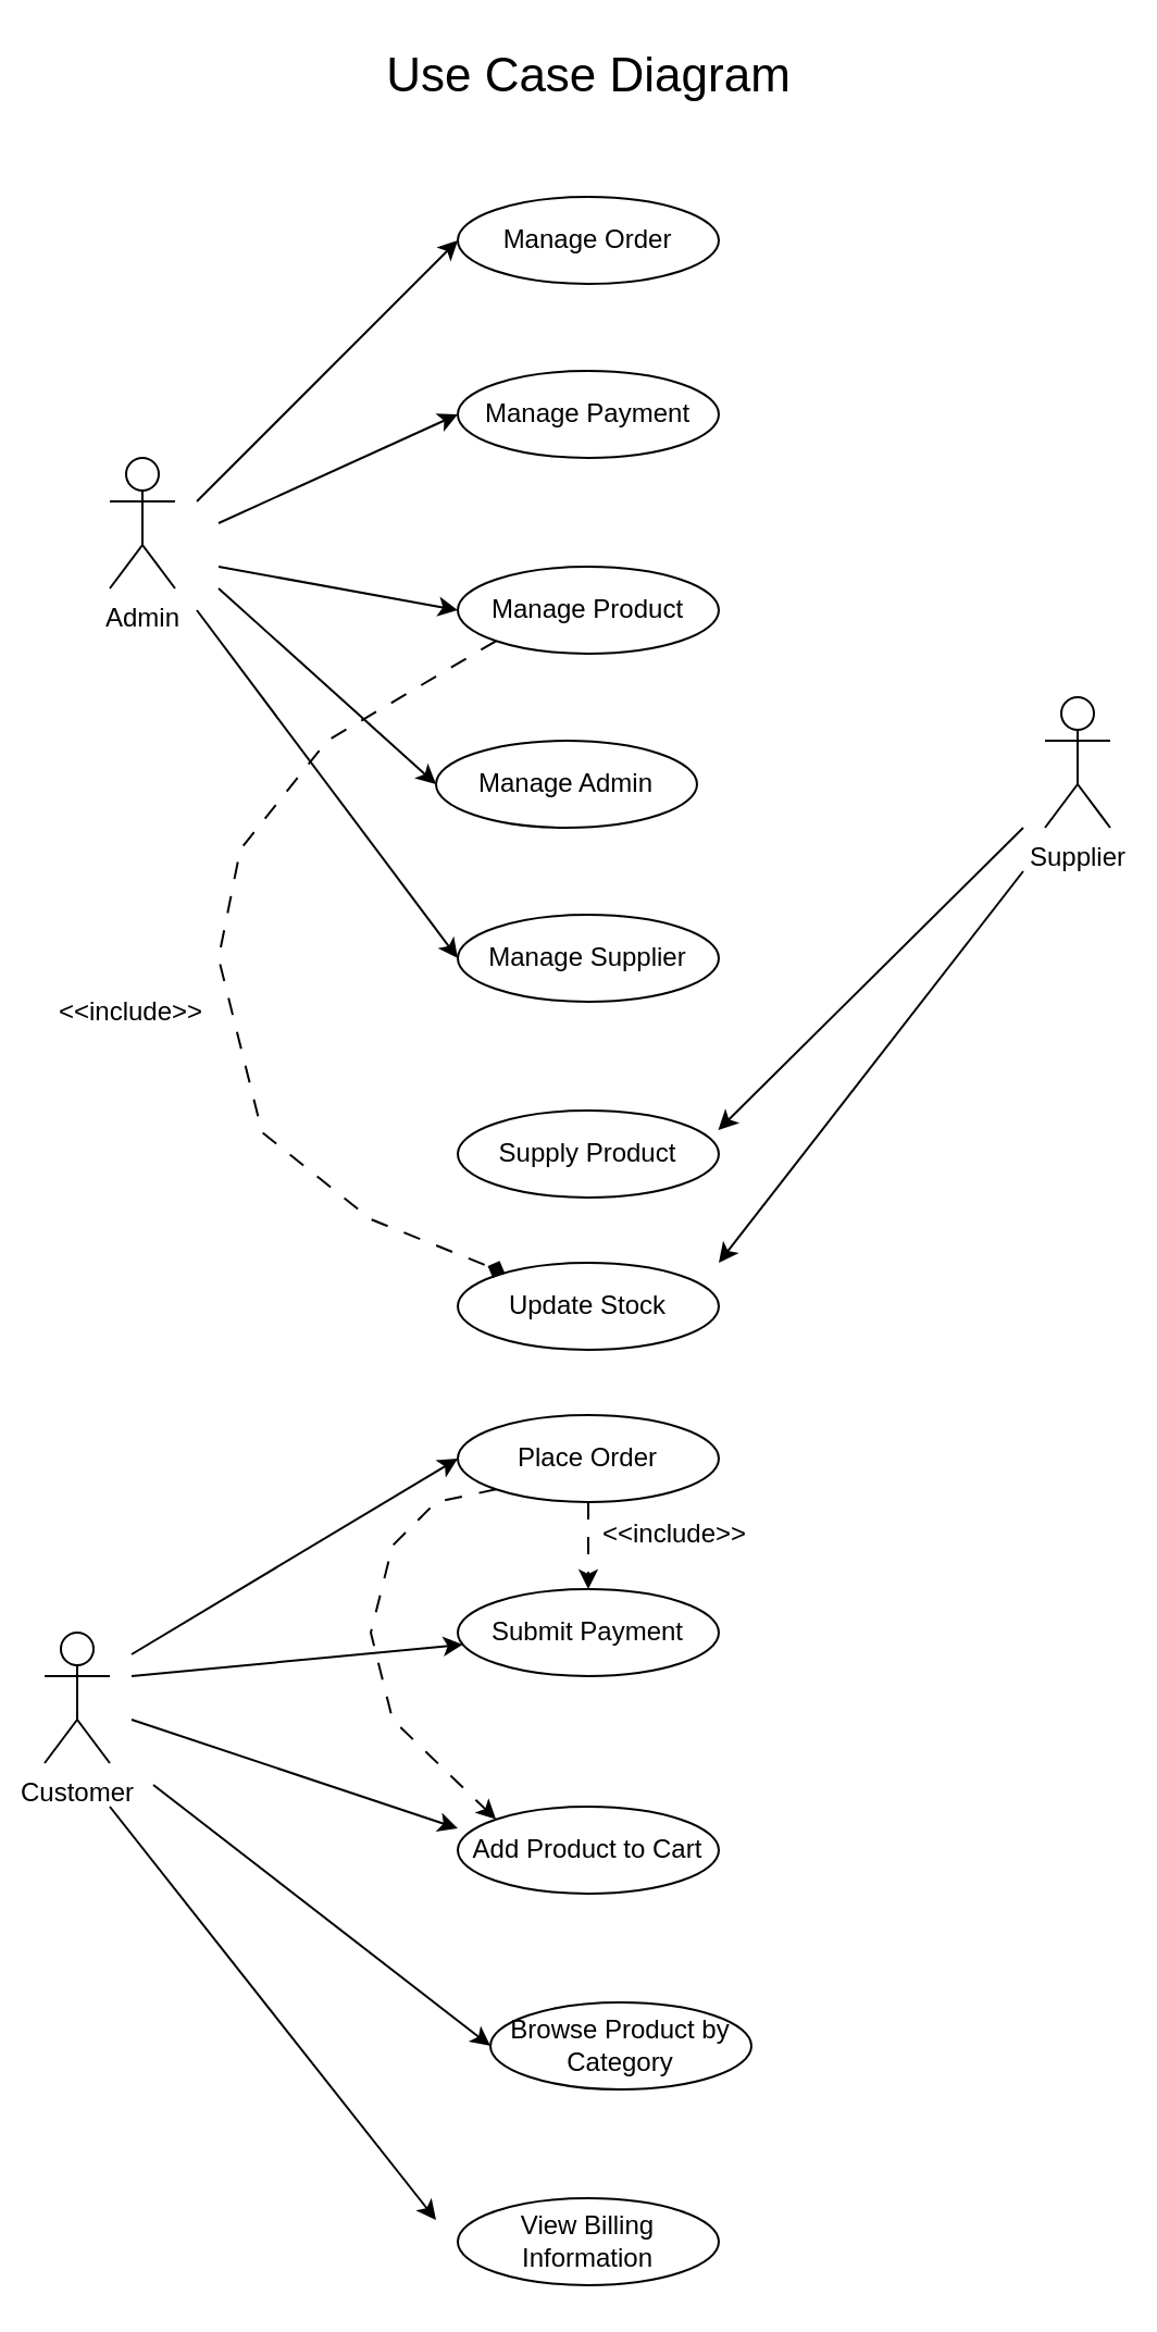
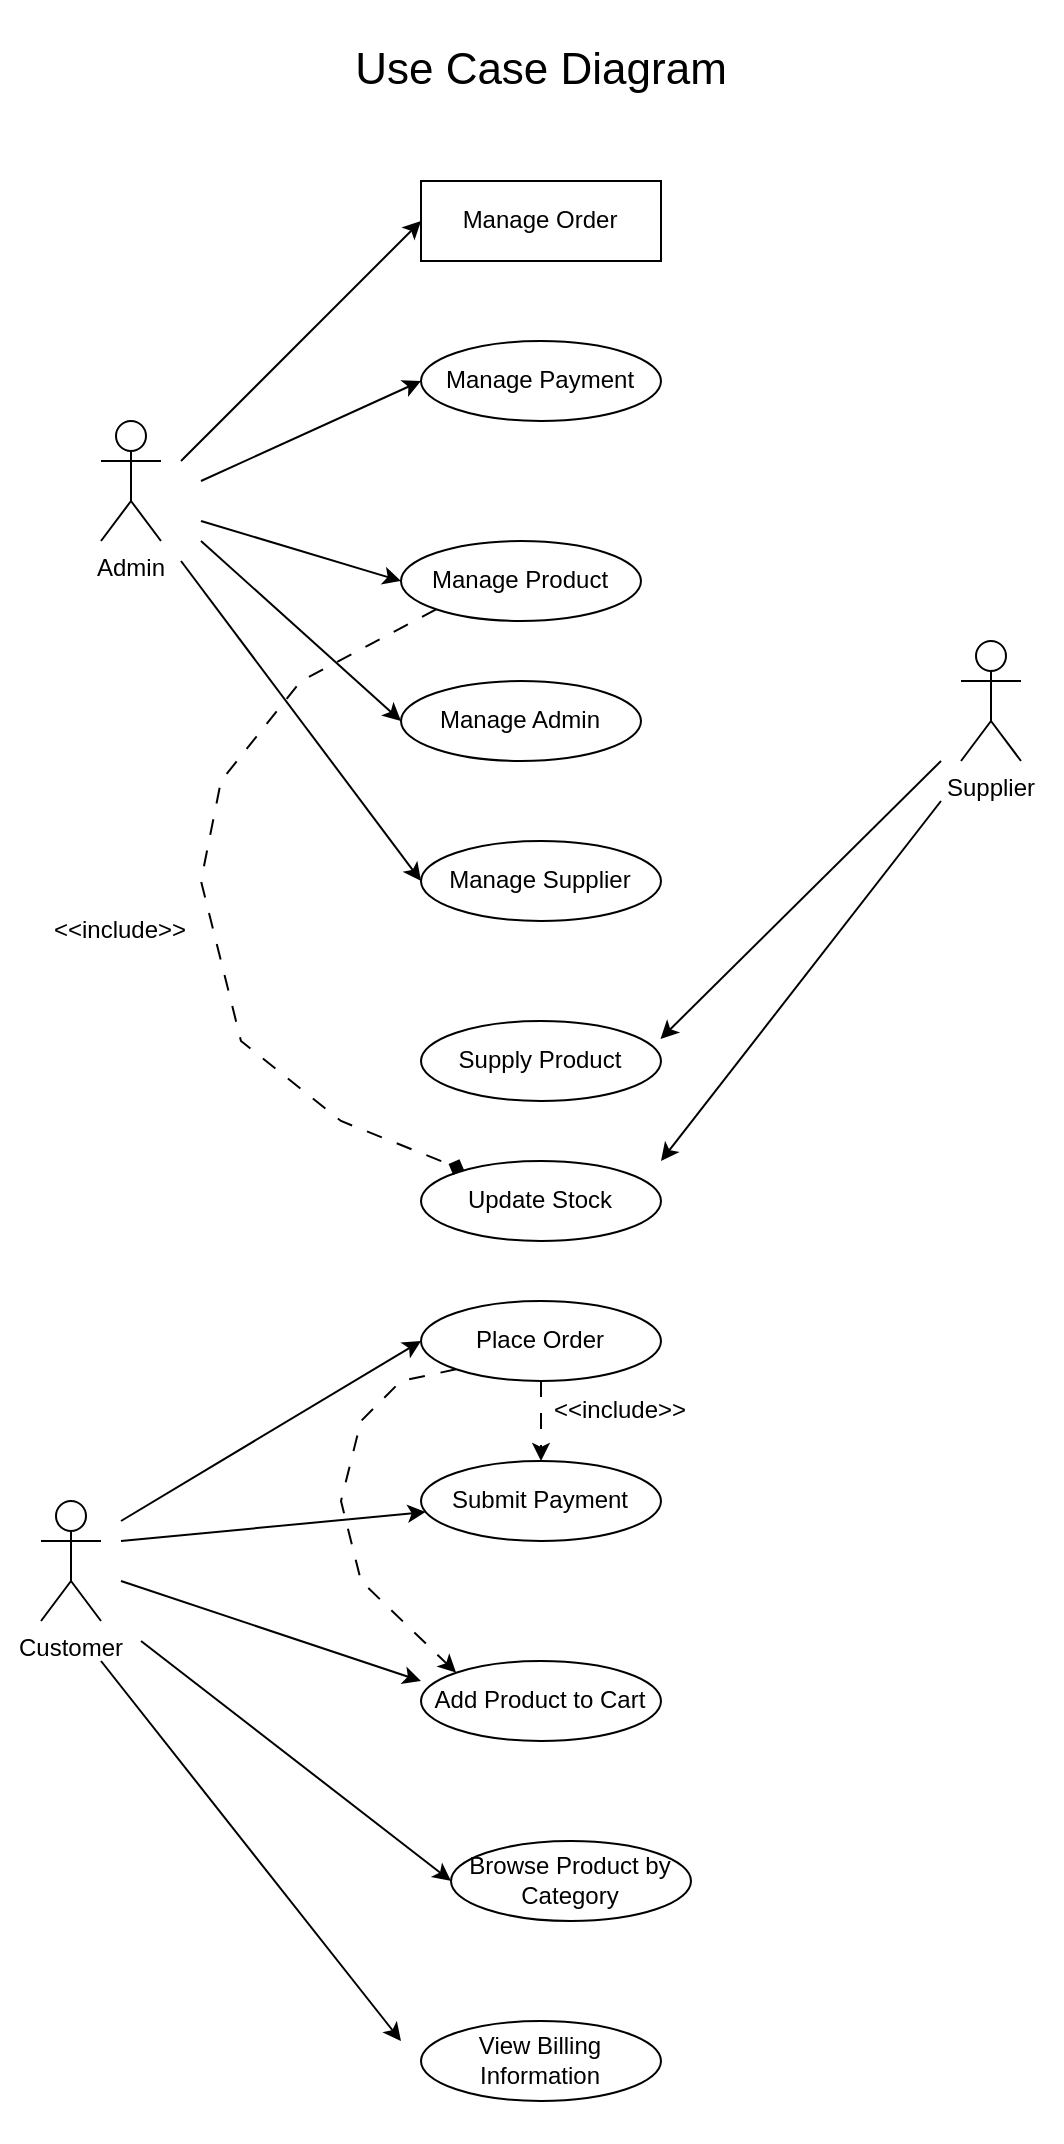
- <mxCell id="8" value="Manage Order" style="ellipse;whiteSpace=wrap;html=1;align=center;" vertex="1" parent="1"><mxGeometry x="210" y="90" width="120" height="40" as="geometry" /></mxCell>
+ <mxCell id="8" value="Manage Order" style="whiteSpace=wrap;html=1;align=center;rounded=0;" vertex="1" parent="1"><mxGeometry x="210" y="90" width="120" height="40" as="geometry" /></mxCell>
- <mxCell id="10" value="Manage Product" style="ellipse;whiteSpace=wrap;html=1;align=center;" vertex="1" parent="1"><mxGeometry x="210" y="260" width="120" height="40" as="geometry" /></mxCell>
+ <mxCell id="10" value="Manage Product" style="ellipse;whiteSpace=wrap;html=1;align=center;" vertex="1" parent="1"><mxGeometry x="200" y="270" width="120" height="40" as="geometry" /></mxCell>
